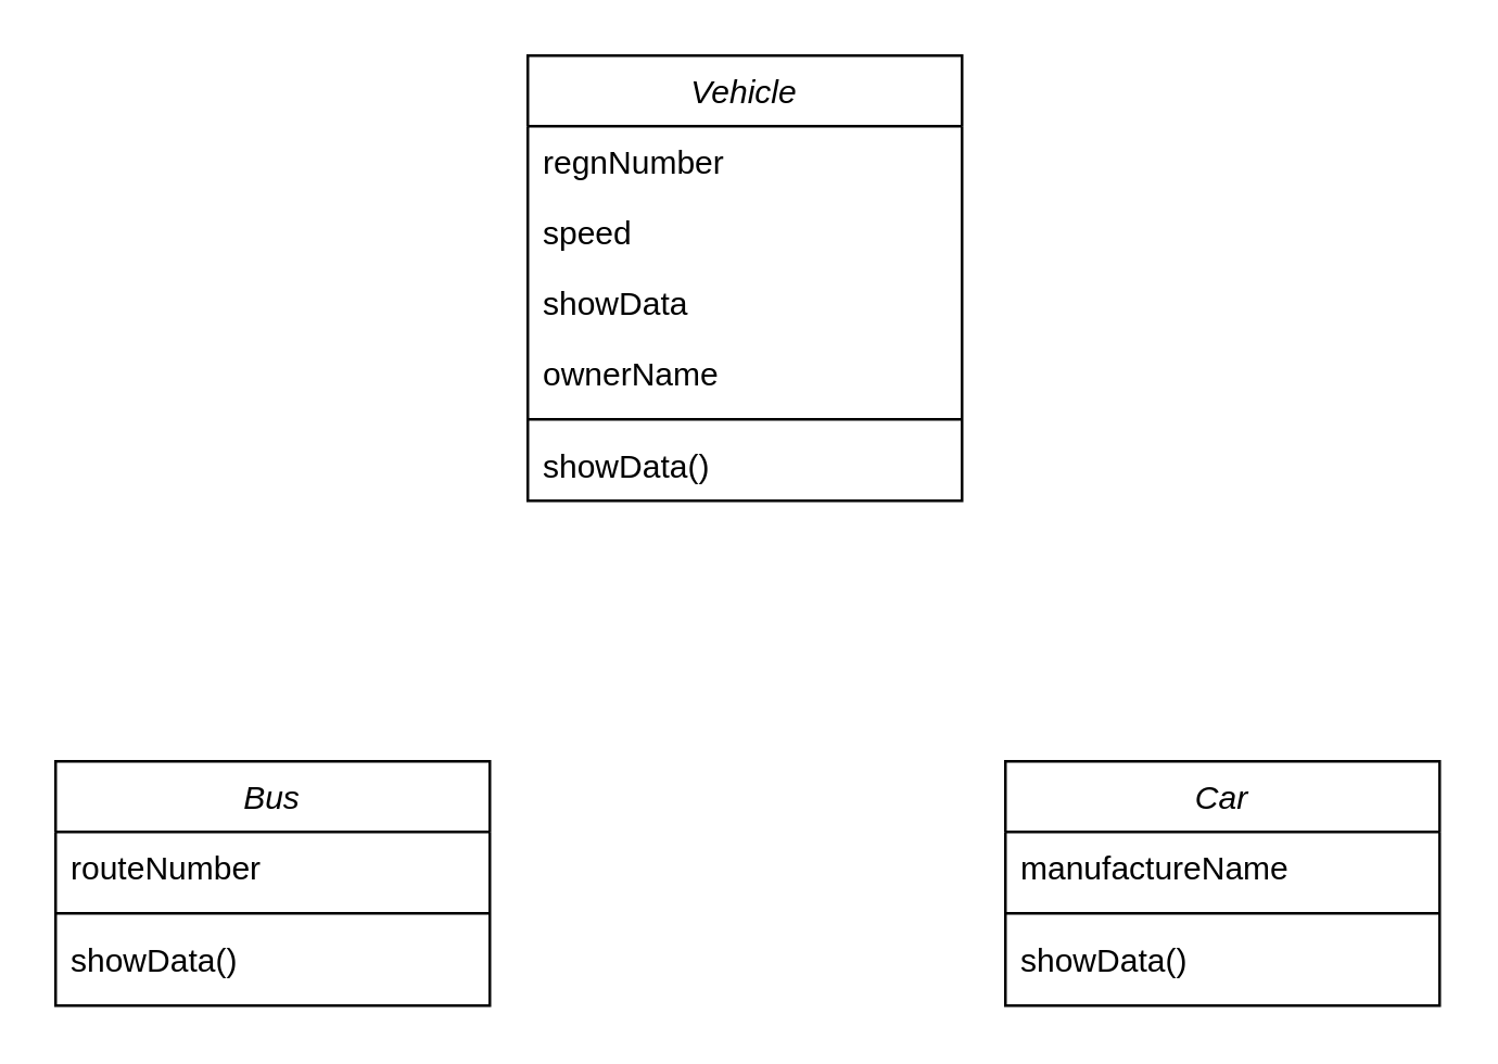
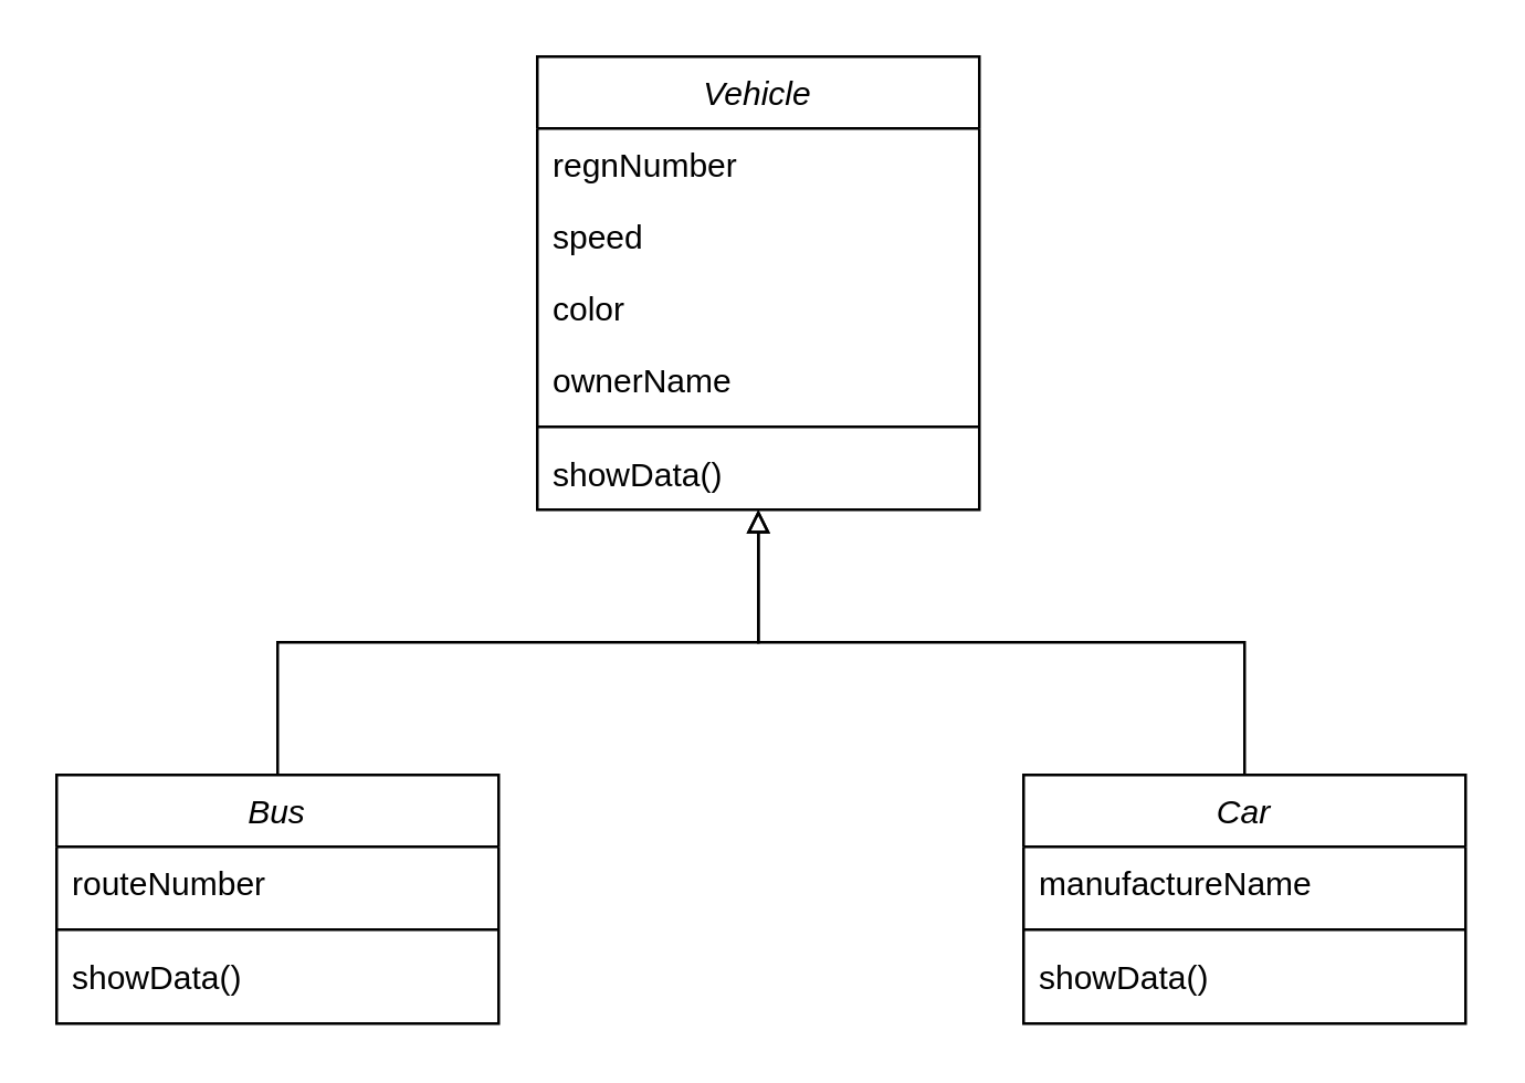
- <mxCell id="5" value="showData" style="text;align=left;verticalAlign=top;spacingLeft=4;spacingRight=4;overflow=hidden;rotatable=0;points=[[0,0.5],[1,0.5]];portConstraint=eastwest;rounded=0;shadow=0;html=0;" vertex="1" parent="2"><mxGeometry y="78" width="160" height="26" as="geometry" /></mxCell>
+ <mxCell id="5" value="color" style="text;align=left;verticalAlign=top;spacingLeft=4;spacingRight=4;overflow=hidden;rotatable=0;points=[[0,0.5],[1,0.5]];portConstraint=eastwest;rounded=0;shadow=0;html=0;" vertex="1" parent="2"><mxGeometry y="78" width="160" height="26" as="geometry" /></mxCell>
+ <mxCell id="9" style="edgeStyle=elbowEdgeStyle;rounded=0;orthogonalLoop=1;jettySize=auto;elbow=vertical;html=1;exitX=0.5;exitY=0;exitDx=0;exitDy=0;endArrow=block;endFill=0;strokeColor=#000000;" edge="1" parent="1" source="11" target="2"><mxGeometry relative="1" as="geometry" /></mxCell>
+ <mxCell id="10" style="edgeStyle=elbowEdgeStyle;rounded=0;orthogonalLoop=1;jettySize=auto;elbow=vertical;html=1;exitX=0.5;exitY=0;exitDx=0;exitDy=0;endArrow=block;endFill=0;strokeColor=#000000;" edge="1" parent="1" source="15" target="2"><mxGeometry relative="1" as="geometry" /></mxCell>
